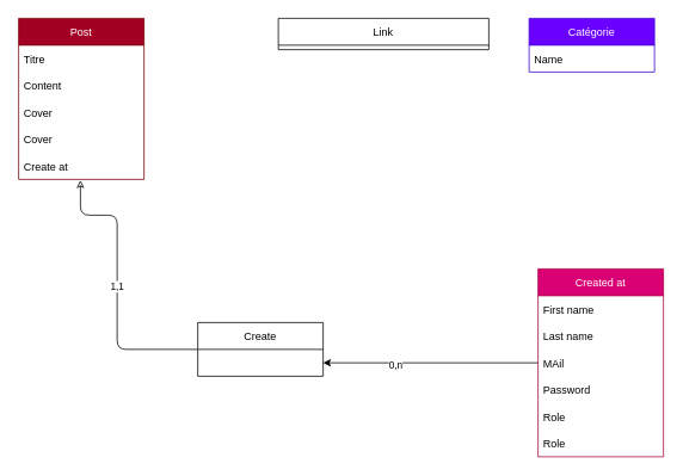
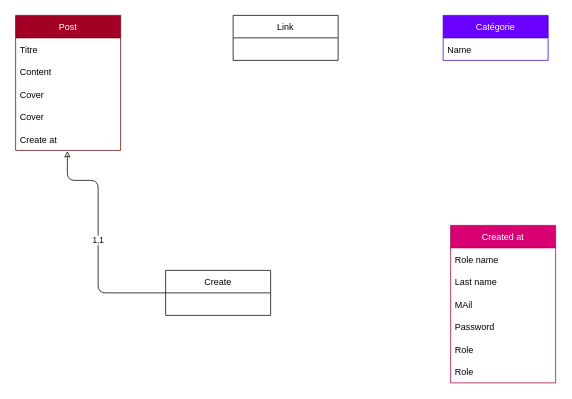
- <mxCell id="17" value="Link" style="swimlane;fontStyle=0;childLayout=stackLayout;horizontal=1;startSize=30;horizontalStack=0;resizeParent=1;resizeParentMax=0;resizeLast=0;collapsible=1;marginBottom=0;" vertex="1" parent="1"><mxGeometry x="310" y="20" width="235" height="35" as="geometry" /></mxCell>
+ <mxCell id="17" value="Link" style="swimlane;fontStyle=0;childLayout=stackLayout;horizontal=1;startSize=30;horizontalStack=0;resizeParent=1;resizeParentMax=0;resizeLast=0;collapsible=1;marginBottom=0;" vertex="1" parent="1"><mxGeometry x="310" y="20" width="140" height="60" as="geometry" /></mxCell>
- <mxCell id="11" value="First name" style="text;strokeColor=none;fillColor=none;align=left;verticalAlign=middle;spacingLeft=4;spacingRight=4;overflow=hidden;points=[[0,0.5],[1,0.5]];portConstraint=eastwest;rotatable=0;" vertex="1" parent="10"><mxGeometry y="30" width="140" height="30" as="geometry" /></mxCell>
+ <mxCell id="11" value="Role name" style="text;strokeColor=none;fillColor=none;align=left;verticalAlign=middle;spacingLeft=4;spacingRight=4;overflow=hidden;points=[[0,0.5],[1,0.5]];portConstraint=eastwest;rotatable=0;" vertex="1" parent="10"><mxGeometry y="30" width="140" height="30" as="geometry" /></mxCell>
- <mxCell id="20" style="edgeStyle=none;html=1;entryX=1;entryY=0.75;entryDx=0;entryDy=0;" edge="1" parent="1" source="13" target="19"><mxGeometry relative="1" as="geometry" /></mxCell>
- <mxCell id="21" value="0,n" style="edgeLabel;html=1;align=center;verticalAlign=middle;resizable=0;points=[];" vertex="1" connectable="0" parent="20"><mxGeometry x="0.333" y="2" relative="1" as="geometry"><mxPoint as="offset" /></mxGeometry></mxCell>
